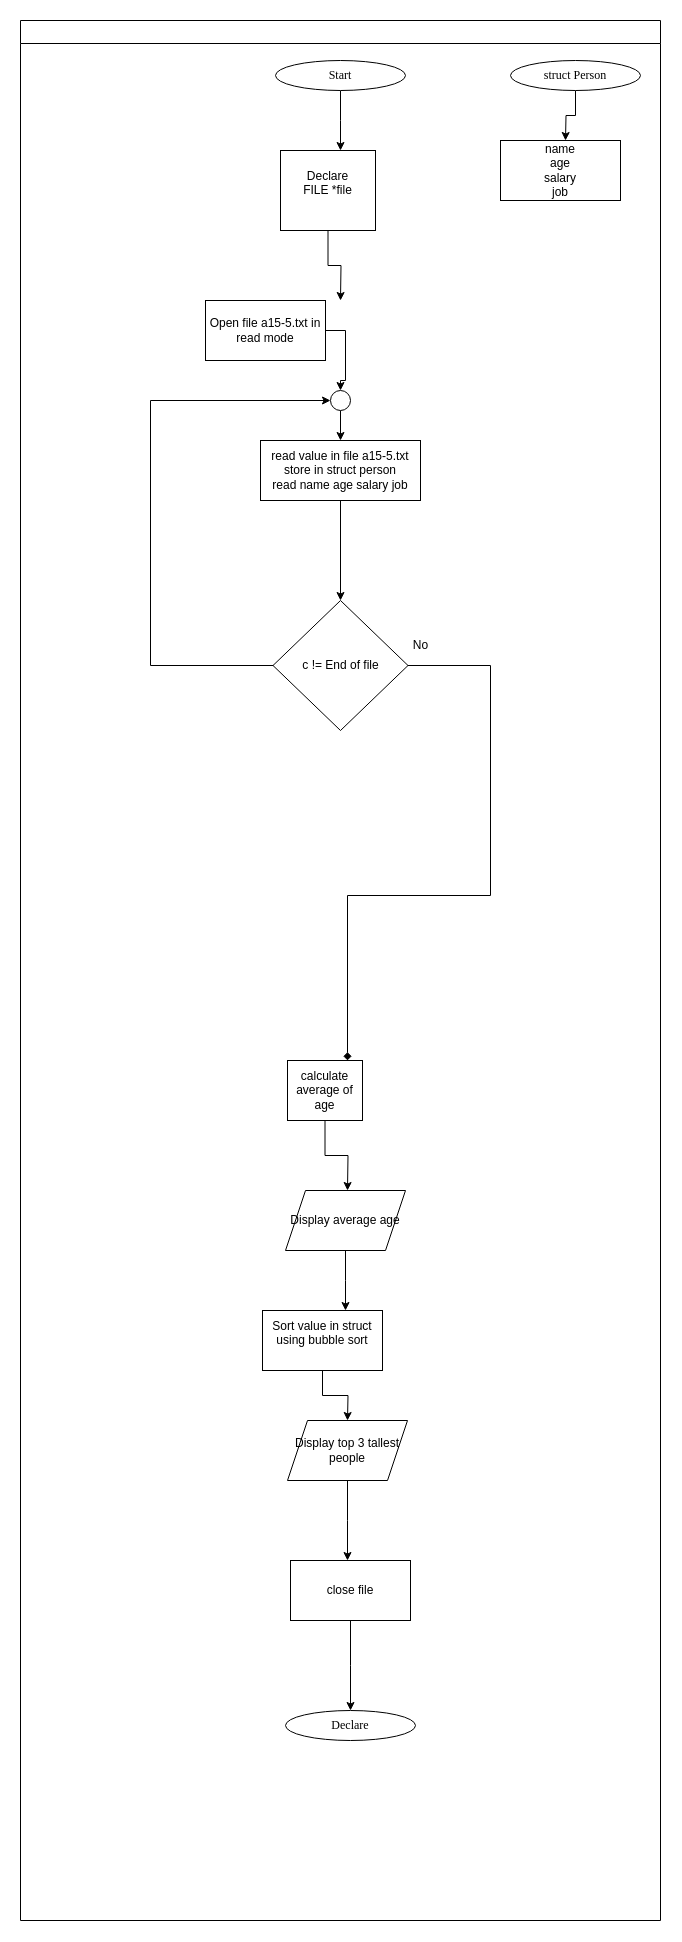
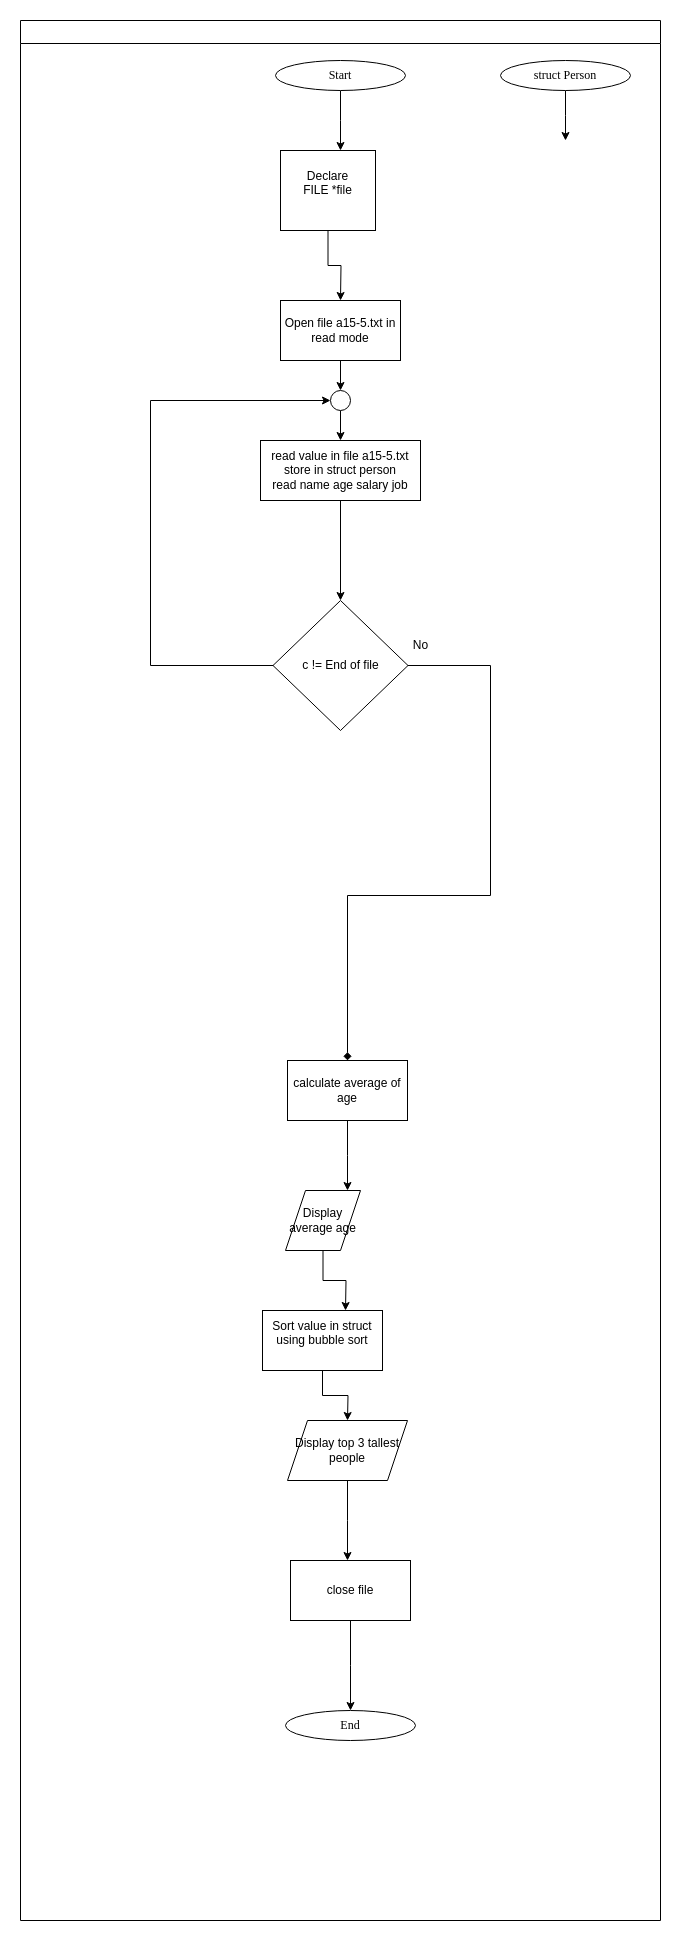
- <mxCell id="18" value="&lt;font data-font-src=&quot;https://fonts.googleapis.com/css?family=Sarabun&quot; face=&quot;Sarabun&quot;&gt;struct Person&lt;/font&gt;" style="ellipse;whiteSpace=wrap;html=1;" vertex="1" parent="2"><mxGeometry x="490" y="40" width="130" height="30" as="geometry" /></mxCell>
+ <mxCell id="18" value="&lt;font data-font-src=&quot;https://fonts.googleapis.com/css?family=Sarabun&quot; face=&quot;Sarabun&quot;&gt;struct Person&lt;/font&gt;" style="ellipse;whiteSpace=wrap;html=1;" vertex="1" parent="2"><mxGeometry x="480" y="40" width="130" height="30" as="geometry" /></mxCell>
- <mxCell id="19" value="name&lt;div&gt;age&lt;/div&gt;&lt;div&gt;salary&lt;/div&gt;&lt;div&gt;job&lt;/div&gt;" style="rounded=0;whiteSpace=wrap;html=1;" vertex="1" parent="2"><mxGeometry x="480" y="120" width="120" height="60" as="geometry" /></mxCell>
- <mxCell id="8" value="Open file&amp;nbsp;a15-5.txt in read mode" style="rounded=0;whiteSpace=wrap;html=1;" parent="2" vertex="1"><mxGeometry x="185" y="280" width="120" height="60" as="geometry" /></mxCell>
+ <mxCell id="8" value="Open file&amp;nbsp;a15-5.txt in read mode" style="rounded=0;whiteSpace=wrap;html=1;" parent="2" vertex="1"><mxGeometry x="260" y="280" width="120" height="60" as="geometry" /></mxCell>
- <mxCell id="23" value="calculate average of age" style="rounded=0;whiteSpace=wrap;html=1;" vertex="1" parent="2"><mxGeometry x="267" y="1040" width="75" height="60" as="geometry" /></mxCell>
+ <mxCell id="23" value="calculate average of age" style="rounded=0;whiteSpace=wrap;html=1;" vertex="1" parent="2"><mxGeometry x="267" y="1040" width="120" height="60" as="geometry" /></mxCell>
- <mxCell id="21" value="Display average age" style="shape=parallelogram;perimeter=parallelogramPerimeter;whiteSpace=wrap;html=1;fixedSize=1;" vertex="1" parent="2"><mxGeometry x="265" y="1170" width="120" height="60" as="geometry" /></mxCell>
+ <mxCell id="21" value="Display average age" style="shape=parallelogram;perimeter=parallelogramPerimeter;whiteSpace=wrap;html=1;fixedSize=1;" vertex="1" parent="2"><mxGeometry x="265" y="1170" width="75" height="60" as="geometry" /></mxCell>
- <mxCell id="30" value="&lt;font data-font-src=&quot;https://fonts.googleapis.com/css?family=Sarabun&quot; face=&quot;Sarabun&quot;&gt;Declare&lt;/font&gt;" style="ellipse;whiteSpace=wrap;html=1;" parent="2" vertex="1"><mxGeometry x="265" y="1690" width="130" height="30" as="geometry" /></mxCell>
+ <mxCell id="30" value="&lt;font data-font-src=&quot;https://fonts.googleapis.com/css?family=Sarabun&quot; face=&quot;Sarabun&quot;&gt;End&lt;/font&gt;" style="ellipse;whiteSpace=wrap;html=1;" parent="2" vertex="1"><mxGeometry x="265" y="1690" width="130" height="30" as="geometry" /></mxCell>
